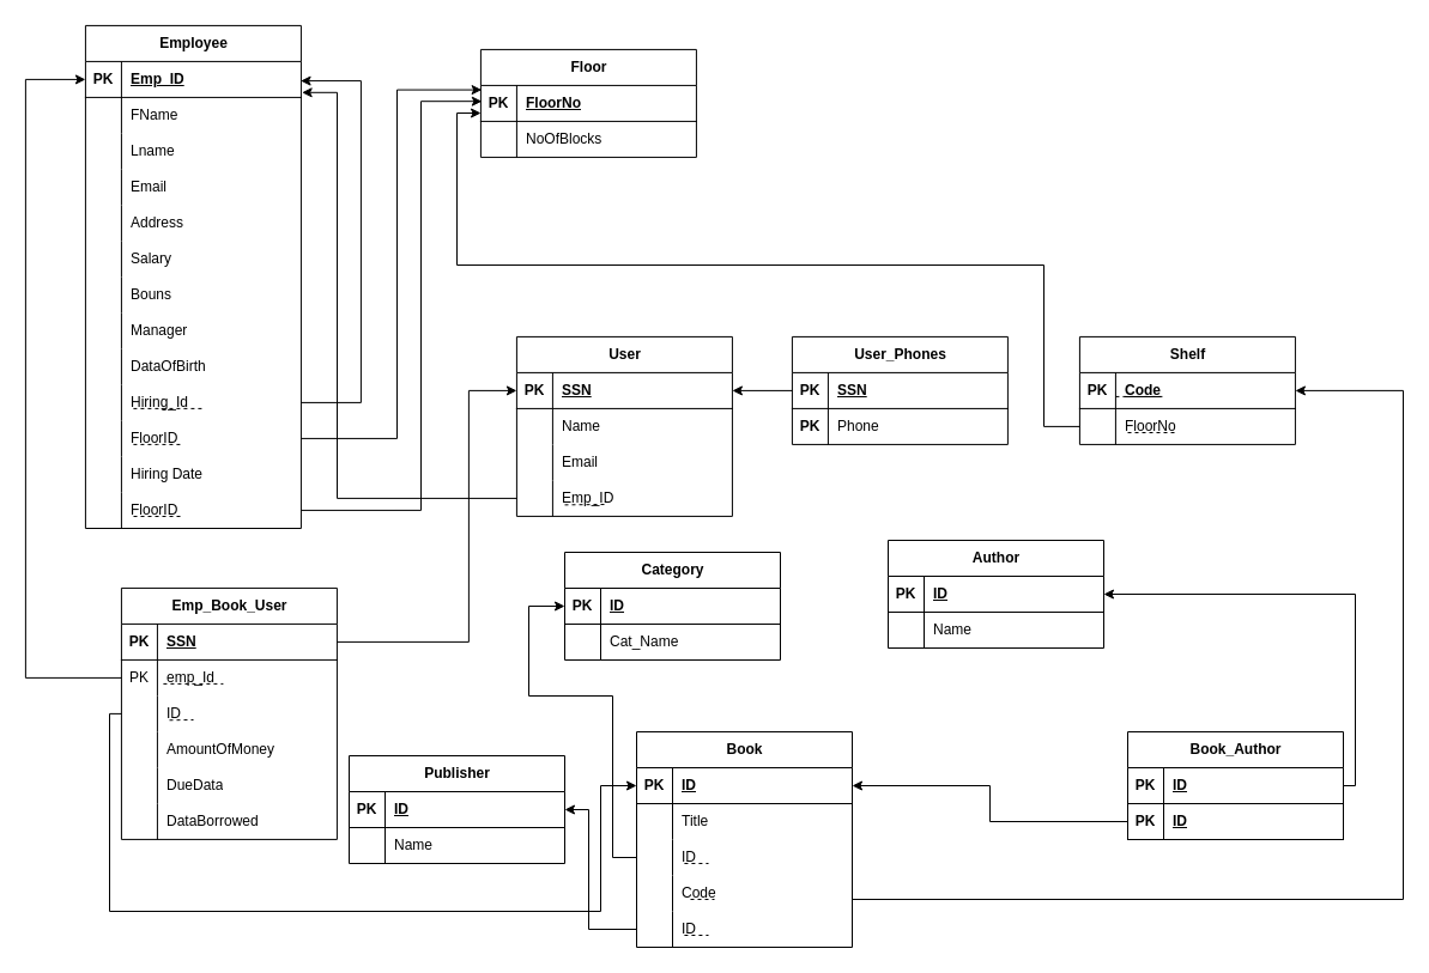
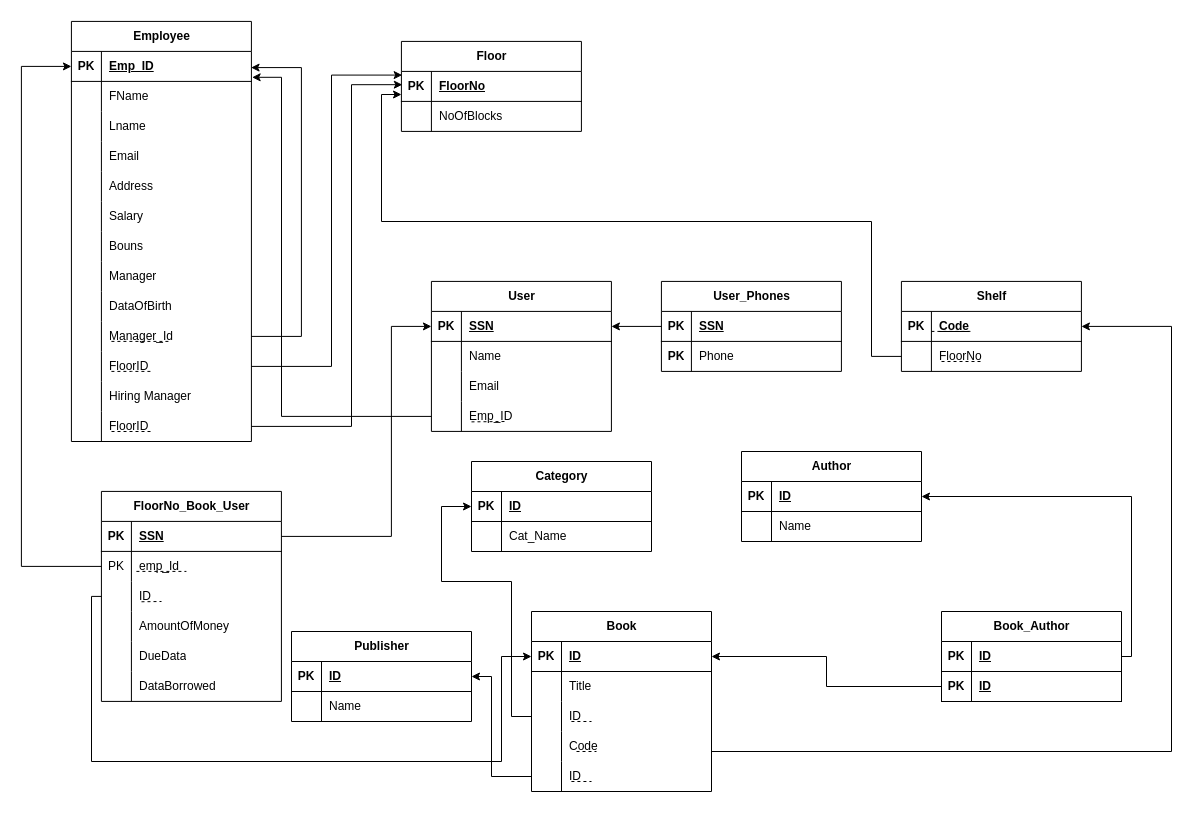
- <mxCell id="32" value="Hiring_Id" style="shape=partialRectangle;connectable=0;fillColor=none;top=0;left=0;bottom=0;right=0;align=left;spacingLeft=6;overflow=hidden;whiteSpace=wrap;html=1;" vertex="1" parent="30"><mxGeometry x="30" width="150" height="30" as="geometry"><mxRectangle width="150" height="30" as="alternateBounds" /></mxGeometry></mxCell>
+ <mxCell id="32" value="Manager_Id" style="shape=partialRectangle;connectable=0;fillColor=none;top=0;left=0;bottom=0;right=0;align=left;spacingLeft=6;overflow=hidden;whiteSpace=wrap;html=1;" vertex="1" parent="30"><mxGeometry x="30" width="150" height="30" as="geometry"><mxRectangle width="150" height="30" as="alternateBounds" /></mxGeometry></mxCell>
- <mxCell id="38" value="Hiring Date" style="shape=partialRectangle;connectable=0;fillColor=none;top=0;left=0;bottom=0;right=0;align=left;spacingLeft=6;overflow=hidden;whiteSpace=wrap;html=1;" vertex="1" parent="36"><mxGeometry x="30" width="150" height="30" as="geometry"><mxRectangle width="150" height="30" as="alternateBounds" /></mxGeometry></mxCell>
+ <mxCell id="38" value="Hiring Manager" style="shape=partialRectangle;connectable=0;fillColor=none;top=0;left=0;bottom=0;right=0;align=left;spacingLeft=6;overflow=hidden;whiteSpace=wrap;html=1;" vertex="1" parent="36"><mxGeometry x="30" width="150" height="30" as="geometry"><mxRectangle width="150" height="30" as="alternateBounds" /></mxGeometry></mxCell>
- <mxCell id="74" value="Emp_Book_User" style="shape=table;startSize=30;container=1;collapsible=1;childLayout=tableLayout;fixedRows=1;rowLines=0;fontStyle=1;align=center;resizeLast=1;html=1;" vertex="1" parent="1"><mxGeometry x="100.92" y="490.92" width="180" height="210" as="geometry" /></mxCell>
+ <mxCell id="74" value="FloorNo_Book_User" style="shape=table;startSize=30;container=1;collapsible=1;childLayout=tableLayout;fixedRows=1;rowLines=0;fontStyle=1;align=center;resizeLast=1;html=1;" vertex="1" parent="1"><mxGeometry x="100.92" y="490.92" width="180" height="210" as="geometry" /></mxCell>
